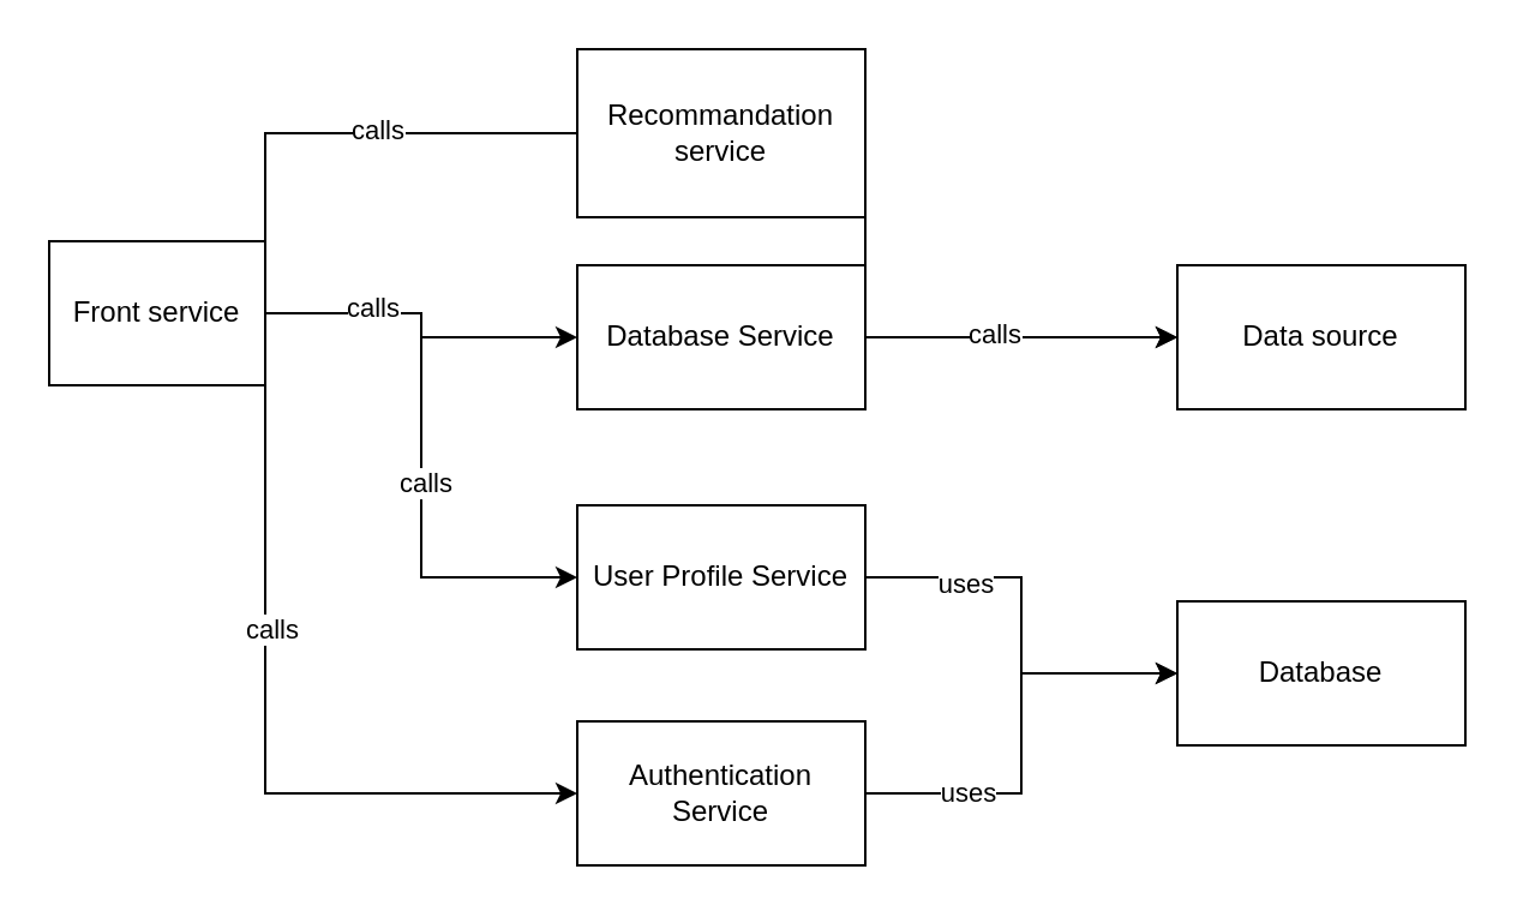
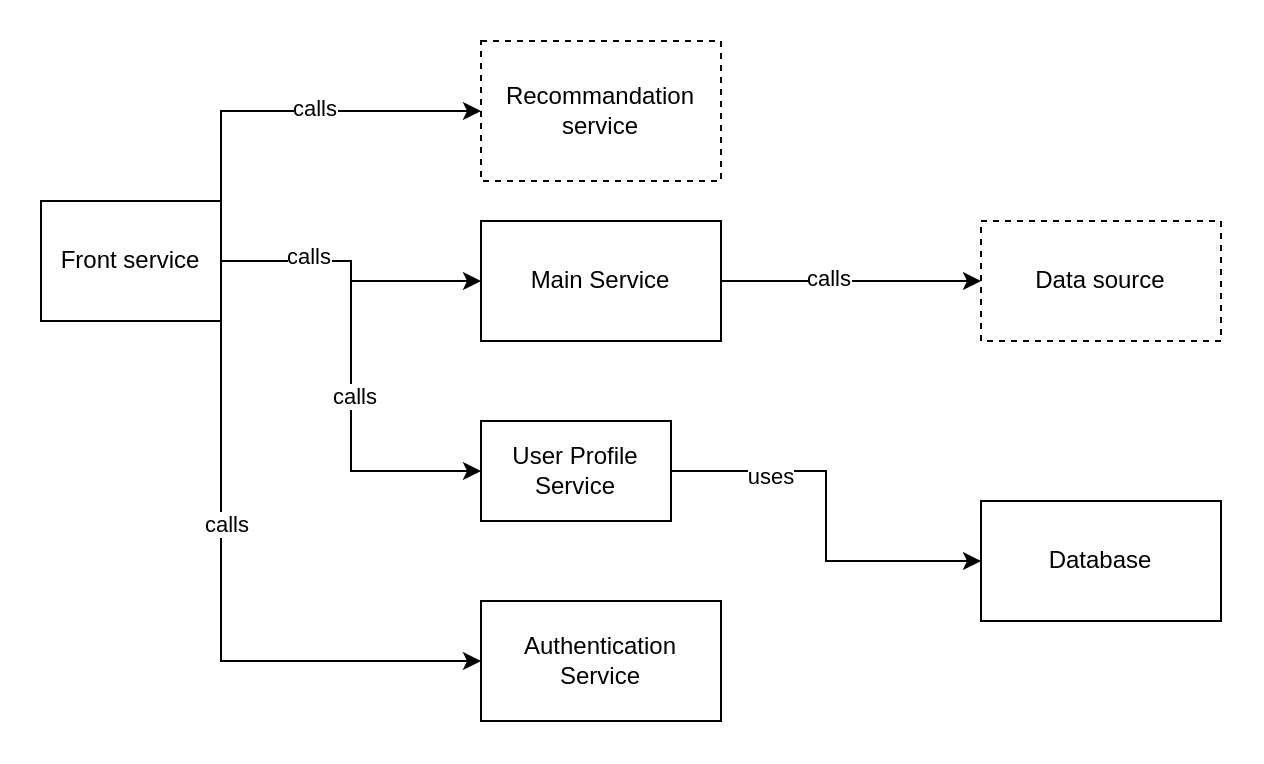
- <mxCell id="2" style="edgeStyle=orthogonalEdgeStyle;rounded=0;orthogonalLoop=1;jettySize=auto;html=1;exitX=1;exitY=0;exitDx=0;exitDy=0;entryX=0;entryY=0.5;entryDx=0;entryDy=0;endArrow=none;" parent="1" source="10" target="12" edge="1"><mxGeometry relative="1" as="geometry" /></mxCell>
+ <mxCell id="2" style="edgeStyle=orthogonalEdgeStyle;rounded=0;orthogonalLoop=1;jettySize=auto;html=1;exitX=1;exitY=0;exitDx=0;exitDy=0;entryX=0;entryY=0.5;entryDx=0;entryDy=0;" parent="1" source="10" target="12" edge="1"><mxGeometry relative="1" as="geometry" /></mxCell>
- <mxCell id="12" value="Recommandation service" style="rounded=0;whiteSpace=wrap;html=1;" parent="1" vertex="1"><mxGeometry x="240" y="20" width="120" height="70" as="geometry" /></mxCell>
+ <mxCell id="12" value="Recommandation service" style="rounded=0;whiteSpace=wrap;html=1;dashed=1;" parent="1" vertex="1"><mxGeometry x="240" y="20" width="120" height="70" as="geometry" /></mxCell>
- <mxCell id="11" style="edgeStyle=orthogonalEdgeStyle;rounded=0;orthogonalLoop=1;jettySize=auto;html=1;exitX=1;exitY=1;exitDx=0;exitDy=0;entryX=0;entryY=0.5;entryDx=0;entryDy=0;" parent="1" source="12" target="19" edge="1"><mxGeometry relative="1" as="geometry" /></mxCell>
- <mxCell id="15" value="Database Service" style="rounded=0;whiteSpace=wrap;html=1;" parent="1" vertex="1"><mxGeometry x="240" y="110" width="120" height="60" as="geometry" /></mxCell>
+ <mxCell id="15" value="Main Service" style="rounded=0;whiteSpace=wrap;html=1;" parent="1" vertex="1"><mxGeometry x="240" y="110" width="120" height="60" as="geometry" /></mxCell>
- <mxCell id="19" value="Data source" style="rounded=0;whiteSpace=wrap;html=1;" parent="1" vertex="1"><mxGeometry x="490" y="110" width="120" height="60" as="geometry" /></mxCell>
+ <mxCell id="19" value="Data source" style="rounded=0;whiteSpace=wrap;html=1;dashed=1;" parent="1" vertex="1"><mxGeometry x="490" y="110" width="120" height="60" as="geometry" /></mxCell>
- <mxCell id="18" value="User Profile Service" style="rounded=0;whiteSpace=wrap;html=1;" parent="1" vertex="1"><mxGeometry x="240" y="210" width="120" height="60" as="geometry" /></mxCell>
+ <mxCell id="18" value="User Profile Service" style="rounded=0;whiteSpace=wrap;html=1;" parent="1" vertex="1"><mxGeometry x="240" y="210" width="95" height="50" as="geometry" /></mxCell>
- <mxCell id="20" style="edgeStyle=orthogonalEdgeStyle;rounded=0;orthogonalLoop=1;jettySize=auto;html=1;exitX=1;exitY=0.5;exitDx=0;exitDy=0;entryX=0;entryY=0.5;entryDx=0;entryDy=0;" edge="1" parent="1" source="22" target="23"><mxGeometry relative="1" as="geometry" /></mxCell>
- <mxCell id="21" value="uses" style="edgeLabel;html=1;align=center;verticalAlign=middle;resizable=0;points=[];" vertex="1" connectable="0" parent="20"><mxGeometry x="-0.532" y="1" relative="1" as="geometry"><mxPoint as="offset" /></mxGeometry></mxCell>
